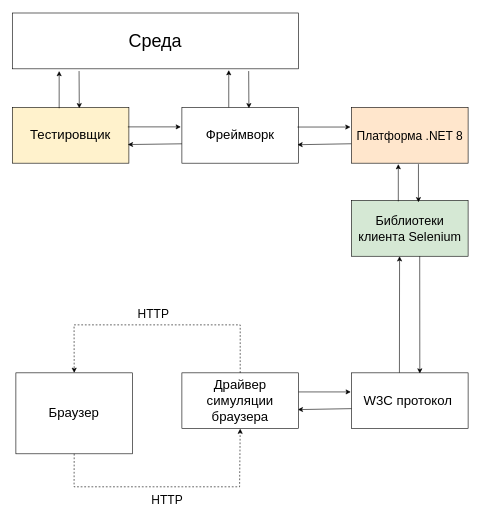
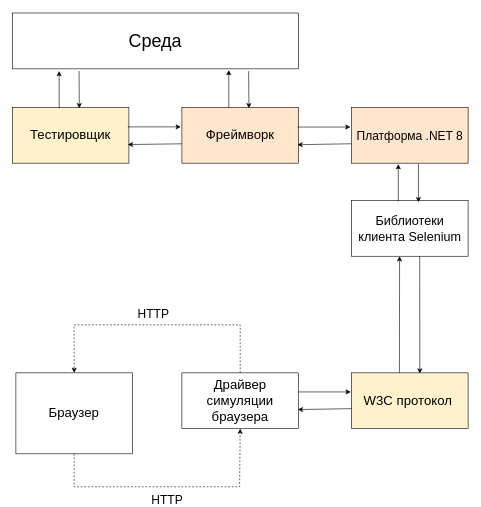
- <mxCell id="4" value="&lt;font style=&quot;font-size: 22px;&quot;&gt;Фреймворк&lt;/font&gt;" style="rounded=0;whiteSpace=wrap;html=1;" vertex="1" parent="1"><mxGeometry x="302.791" y="178.303" width="194.419" height="93.103" as="geometry" /></mxCell>
+ <mxCell id="4" value="&lt;font style=&quot;font-size: 22px;&quot;&gt;Фреймворк&lt;/font&gt;" style="rounded=0;whiteSpace=wrap;html=1;fillColor=#ffe6cc;" vertex="1" parent="1"><mxGeometry x="302.791" y="178.303" width="194.419" height="93.103" as="geometry" /></mxCell>
- <mxCell id="10" value="&lt;font style=&quot;font-size: 21px;&quot;&gt;Библиотеки клиента Selenium&lt;/font&gt;" style="rounded=0;whiteSpace=wrap;html=1;fillColor=#d5e8d4;" vertex="1" parent="1"><mxGeometry x="585.581" y="333.476" width="194.419" height="93.103" as="geometry" /></mxCell>
+ <mxCell id="10" value="&lt;font style=&quot;font-size: 21px;&quot;&gt;Библиотеки клиента Selenium&lt;/font&gt;" style="rounded=0;whiteSpace=wrap;html=1;" vertex="1" parent="1"><mxGeometry x="585.581" y="333.476" width="194.419" height="93.103" as="geometry" /></mxCell>
- <mxCell id="13" value="&lt;font style=&quot;font-size: 22px;&quot;&gt;W3C протокол&amp;nbsp;&lt;/font&gt;" style="rounded=0;whiteSpace=wrap;html=1;" vertex="1" parent="1"><mxGeometry x="585.581" y="620.998" width="194.419" height="93.103" as="geometry" /></mxCell>
+ <mxCell id="13" value="&lt;font style=&quot;font-size: 22px;&quot;&gt;W3C протокол&amp;nbsp;&lt;/font&gt;" style="rounded=0;whiteSpace=wrap;html=1;fillColor=#fff2cc;" vertex="1" parent="1"><mxGeometry x="585.581" y="620.998" width="194.419" height="93.103" as="geometry" /></mxCell>
